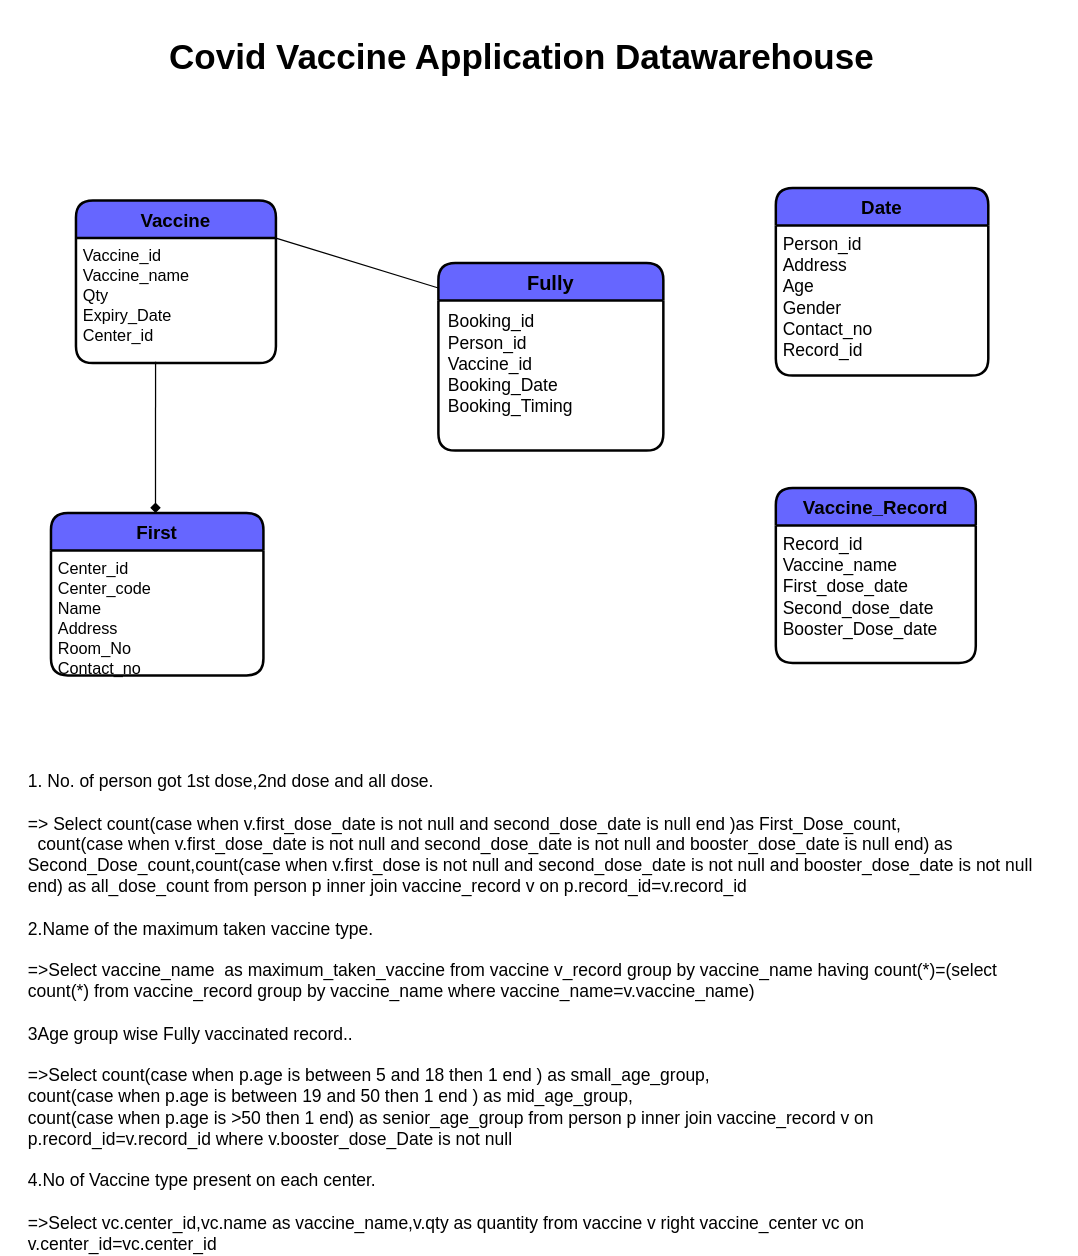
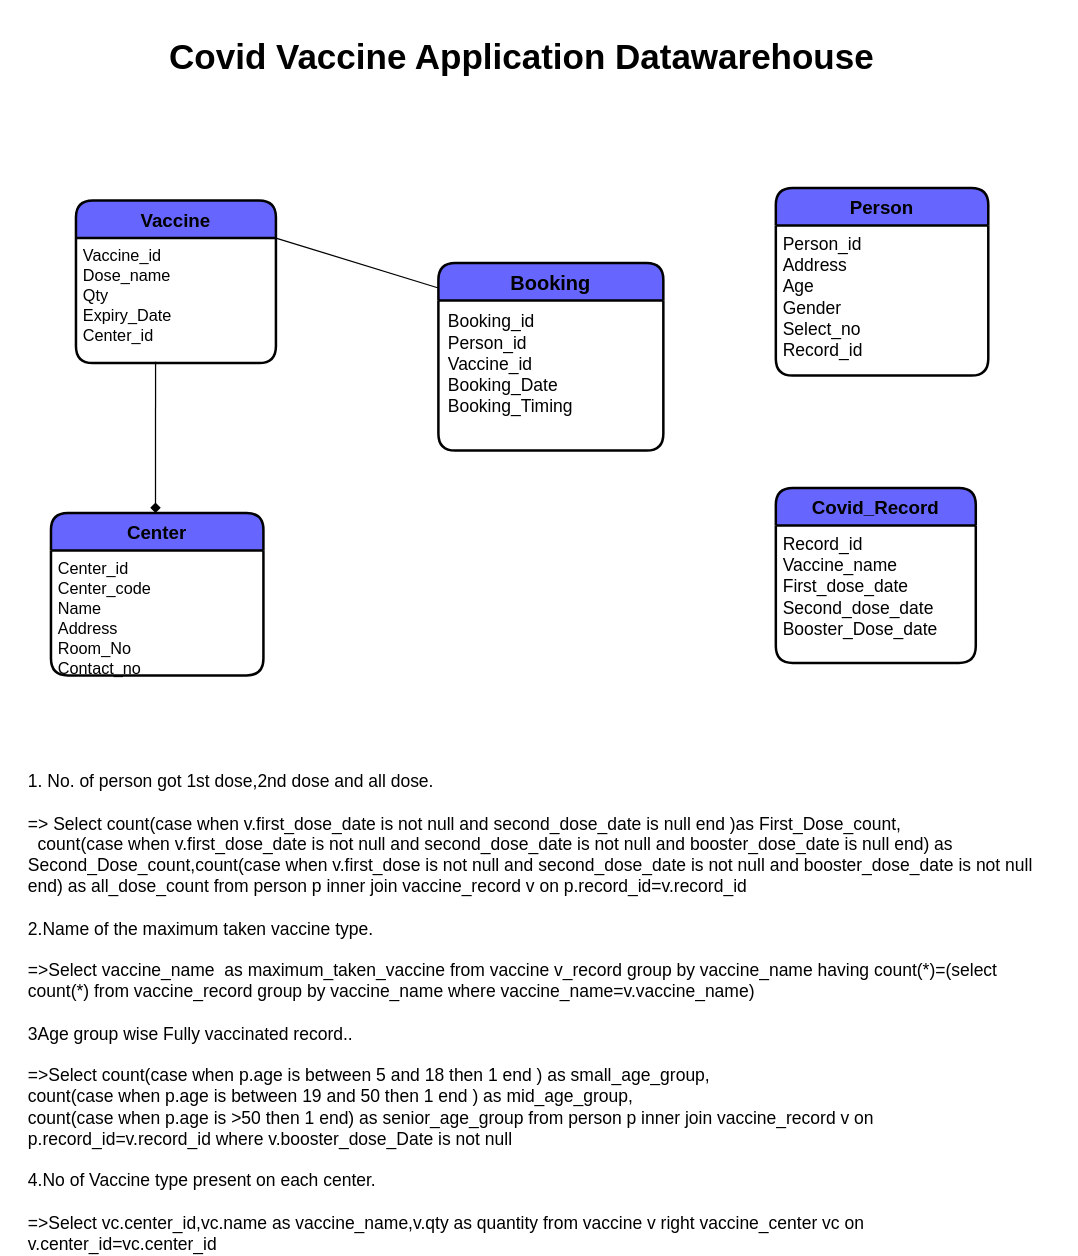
- <mxCell id="8" value="Date" style="swimlane;childLayout=stackLayout;horizontal=1;startSize=30;horizontalStack=0;rounded=1;fontSize=15;fontStyle=1;strokeWidth=2;resizeParent=0;resizeLast=1;shadow=0;dashed=0;align=center;fillColor=#6666FF;" vertex="1" parent="1"><mxGeometry x="620" y="150" width="170" height="150" as="geometry" /></mxCell>
+ <mxCell id="8" value="Person" style="swimlane;childLayout=stackLayout;horizontal=1;startSize=30;horizontalStack=0;rounded=1;fontSize=15;fontStyle=1;strokeWidth=2;resizeParent=0;resizeLast=1;shadow=0;dashed=0;align=center;fillColor=#6666FF;" vertex="1" parent="1"><mxGeometry x="620" y="150" width="170" height="150" as="geometry" /></mxCell>
- <mxCell id="9" value="Person_id&#10;Address&#10;Age&#10;Gender&#10;Contact_no&#10;Record_id&#10;&#10;&#10;" style="align=left;strokeColor=none;fillColor=none;spacingLeft=4;fontSize=14;verticalAlign=top;resizable=0;rotatable=0;part=1;strokeWidth=3;" vertex="1" parent="8"><mxGeometry y="30" width="170" height="120" as="geometry" /></mxCell>
+ <mxCell id="9" value="Person_id&#10;Address&#10;Age&#10;Gender&#10;Select_no&#10;Record_id&#10;&#10;&#10;" style="align=left;strokeColor=none;fillColor=none;spacingLeft=4;fontSize=14;verticalAlign=top;resizable=0;rotatable=0;part=1;strokeWidth=3;" vertex="1" parent="8"><mxGeometry y="30" width="170" height="120" as="geometry" /></mxCell>
- <mxCell id="5" value="Vaccine_id&#10;Vaccine_name&#10;Qty&#10;Expiry_Date&#10;Center_id" style="align=left;strokeColor=none;fillColor=none;spacingLeft=4;fontSize=13;verticalAlign=top;resizable=0;rotatable=0;part=1;strokeWidth=3;" vertex="1" parent="4"><mxGeometry y="30" width="160" height="100" as="geometry" /></mxCell>
+ <mxCell id="5" value="Vaccine_id&#10;Dose_name&#10;Qty&#10;Expiry_Date&#10;Center_id" style="align=left;strokeColor=none;fillColor=none;spacingLeft=4;fontSize=13;verticalAlign=top;resizable=0;rotatable=0;part=1;strokeWidth=3;" vertex="1" parent="4"><mxGeometry y="30" width="160" height="100" as="geometry" /></mxCell>
- <mxCell id="2" value="Fully" style="swimlane;childLayout=stackLayout;horizontal=1;startSize=30;horizontalStack=0;rounded=1;fontSize=16;fontStyle=1;strokeWidth=2;resizeParent=0;resizeLast=1;shadow=0;dashed=0;align=center;fillColor=#6666FF;" vertex="1" parent="1"><mxGeometry x="350" y="210" width="180" height="150" as="geometry" /></mxCell>
+ <mxCell id="2" value="Booking" style="swimlane;childLayout=stackLayout;horizontal=1;startSize=30;horizontalStack=0;rounded=1;fontSize=16;fontStyle=1;strokeWidth=2;resizeParent=0;resizeLast=1;shadow=0;dashed=0;align=center;fillColor=#6666FF;" vertex="1" parent="1"><mxGeometry x="350" y="210" width="180" height="150" as="geometry" /></mxCell>
- <mxCell id="10" value="Vaccine_Record" style="swimlane;childLayout=stackLayout;horizontal=1;startSize=30;horizontalStack=0;rounded=1;fontSize=15;fontStyle=1;strokeWidth=2;resizeParent=0;resizeLast=1;shadow=0;dashed=0;align=center;fillColor=#6666FF;" vertex="1" parent="1"><mxGeometry x="620" y="390" width="160" height="140" as="geometry" /></mxCell>
+ <mxCell id="10" value="Covid_Record" style="swimlane;childLayout=stackLayout;horizontal=1;startSize=30;horizontalStack=0;rounded=1;fontSize=15;fontStyle=1;strokeWidth=2;resizeParent=0;resizeLast=1;shadow=0;dashed=0;align=center;fillColor=#6666FF;" vertex="1" parent="1"><mxGeometry x="620" y="390" width="160" height="140" as="geometry" /></mxCell>
- <mxCell id="6" value="First" style="swimlane;childLayout=stackLayout;horizontal=1;startSize=30;horizontalStack=0;rounded=1;fontSize=15;fontStyle=1;strokeWidth=2;resizeParent=0;resizeLast=1;shadow=0;dashed=0;align=center;fillColor=#6666FF;" vertex="1" parent="1"><mxGeometry x="40" y="410" width="170" height="130" as="geometry" /></mxCell>
+ <mxCell id="6" value="Center" style="swimlane;childLayout=stackLayout;horizontal=1;startSize=30;horizontalStack=0;rounded=1;fontSize=15;fontStyle=1;strokeWidth=2;resizeParent=0;resizeLast=1;shadow=0;dashed=0;align=center;fillColor=#6666FF;" vertex="1" parent="1"><mxGeometry x="40" y="410" width="170" height="130" as="geometry" /></mxCell>
